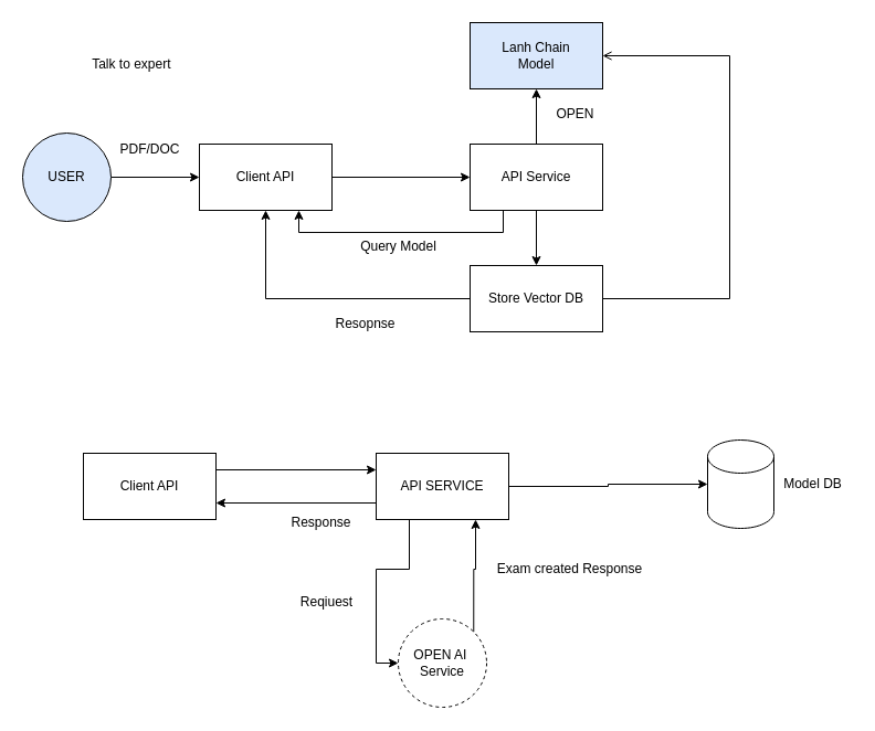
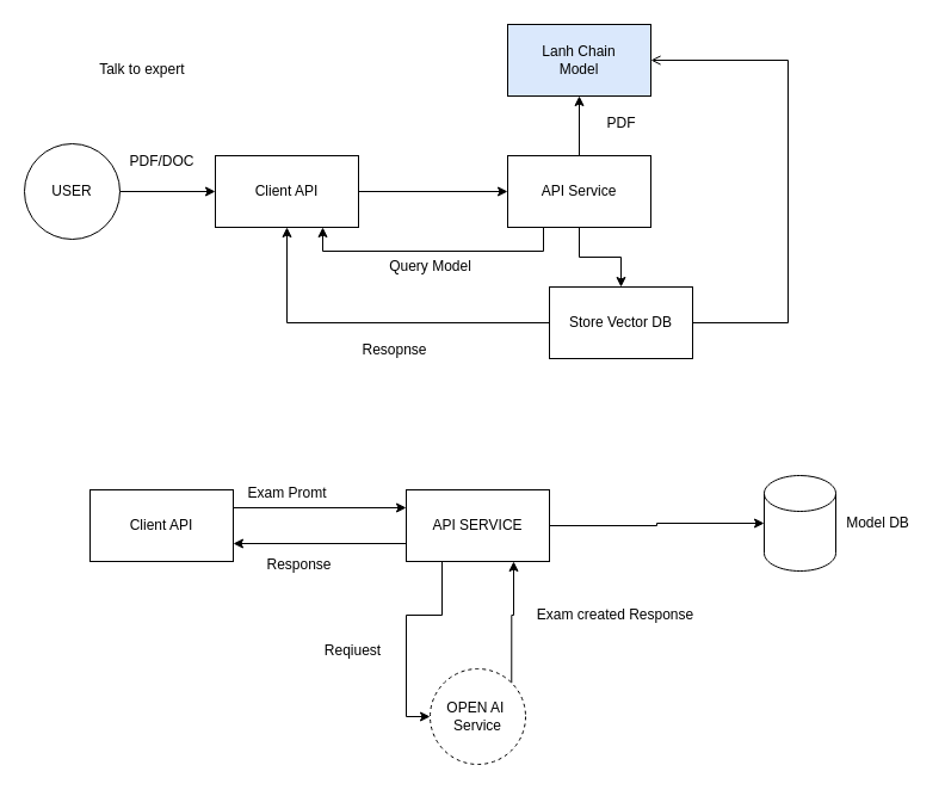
- <mxCell id="17" value="OPEN" style="text;html=1;align=center;verticalAlign=middle;resizable=0;points=[];autosize=1;strokeColor=none;fillColor=none;" vertex="1" parent="1"><mxGeometry x="495" y="88" width="50" height="30" as="geometry" /></mxCell>
+ <mxCell id="17" value="PDF" style="text;html=1;align=center;verticalAlign=middle;resizable=0;points=[];autosize=1;strokeColor=none;fillColor=none;" vertex="1" parent="1"><mxGeometry x="495" y="88" width="50" height="30" as="geometry" /></mxCell>
- <mxCell id="3" value="USER" style="ellipse;whiteSpace=wrap;html=1;aspect=fixed;fillColor=#dae8fc;" vertex="1" parent="1"><mxGeometry x="20" y="120" width="80" height="80" as="geometry" /></mxCell>
+ <mxCell id="3" value="USER" style="ellipse;whiteSpace=wrap;html=1;aspect=fixed;" vertex="1" parent="1"><mxGeometry x="20" y="120" width="80" height="80" as="geometry" /></mxCell>
- <mxCell id="13" value="Store Vector DB" style="rounded=0;whiteSpace=wrap;html=1;" vertex="1" parent="1"><mxGeometry x="425" y="240" width="120" height="60" as="geometry" /></mxCell>
+ <mxCell id="13" value="Store Vector DB" style="rounded=0;whiteSpace=wrap;html=1;" vertex="1" parent="1"><mxGeometry x="460" y="240" width="120" height="60" as="geometry" /></mxCell>
+ <mxCell id="27" value="Exam Promt&lt;br&gt;" style="text;html=1;align=center;verticalAlign=middle;resizable=0;points=[];autosize=1;strokeColor=none;fillColor=none;" vertex="1" parent="1"><mxGeometry x="195" y="398" width="90" height="30" as="geometry" /></mxCell>
- <mxCell id="28" value="Response" style="text;html=1;align=center;verticalAlign=middle;resizable=0;points=[];autosize=1;strokeColor=none;fillColor=none;" vertex="1" parent="1"><mxGeometry x="250" y="458" width="80" height="30" as="geometry" /></mxCell>
+ <mxCell id="28" value="Response" style="text;html=1;align=center;verticalAlign=middle;resizable=0;points=[];autosize=1;strokeColor=none;fillColor=none;" vertex="1" parent="1"><mxGeometry x="210" y="458" width="80" height="30" as="geometry" /></mxCell>
